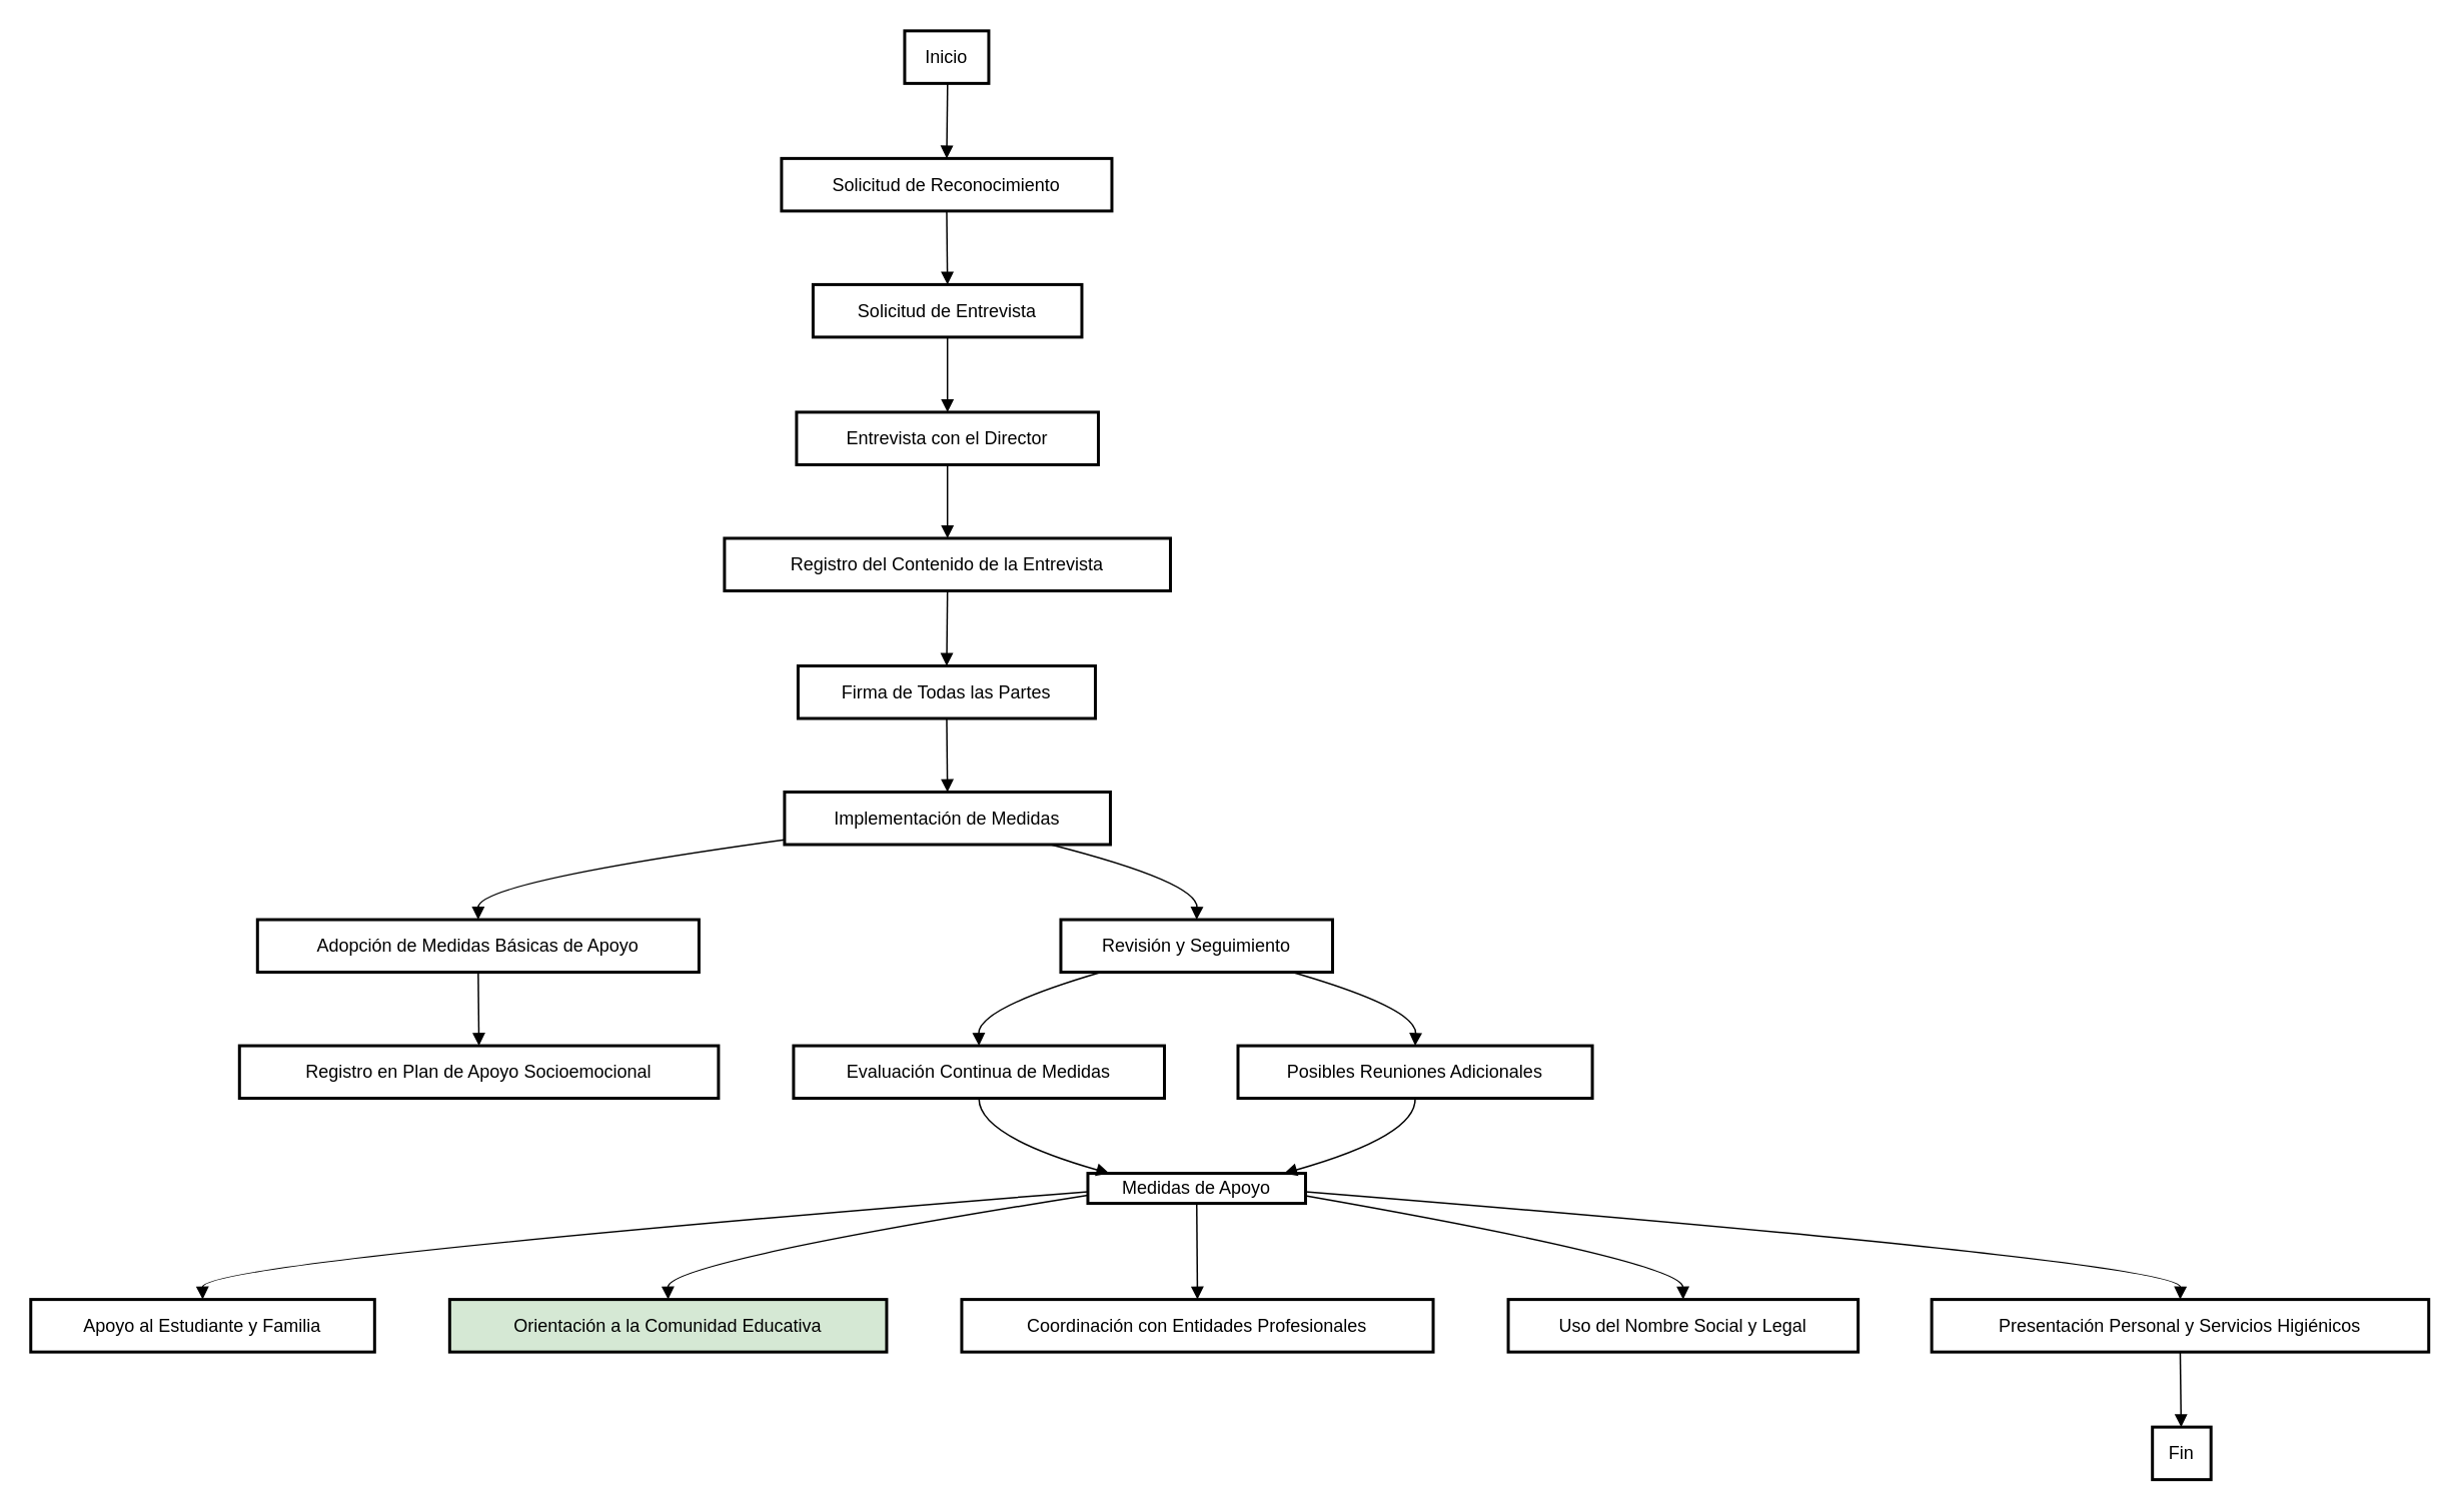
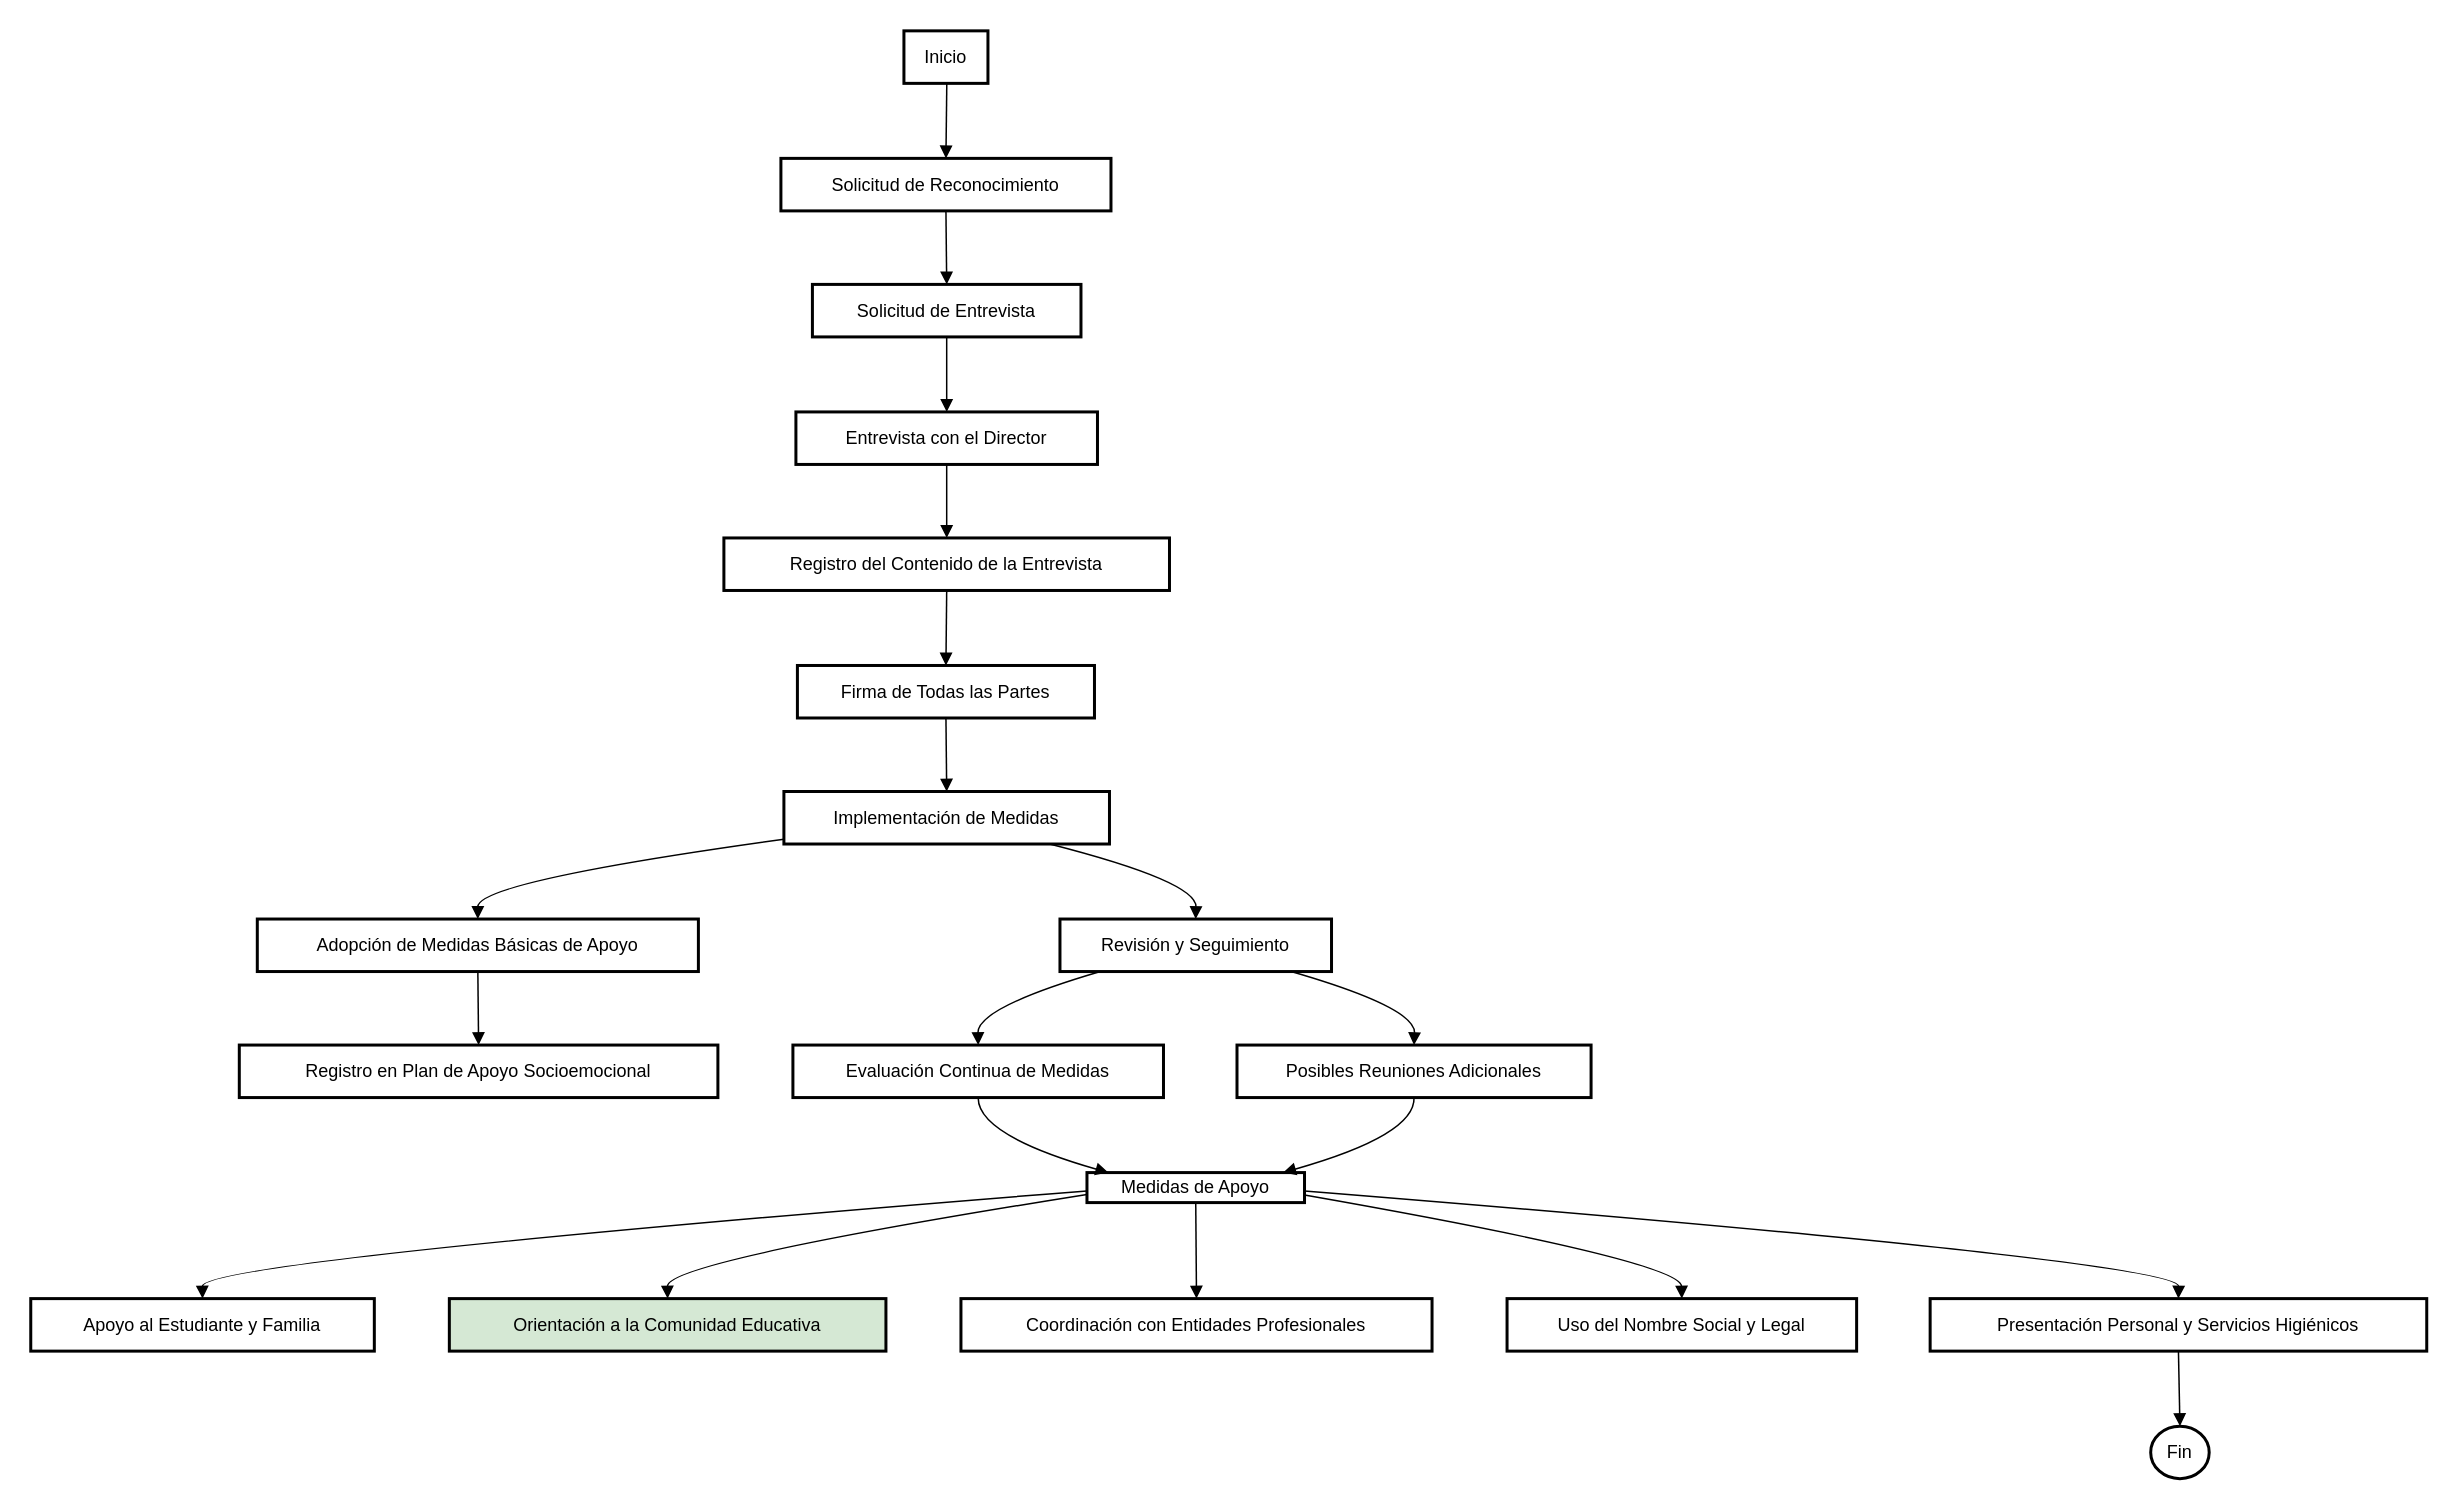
- <mxCell id="20" value="Fin" style="whiteSpace=wrap;strokeWidth=2;" vertex="1" parent="1"><mxGeometry x="1433" y="950" width="39" height="35" as="geometry" /></mxCell>
+ <mxCell id="20" value="Fin" style="ellipse;whiteSpace=wrap;strokeWidth=2;" vertex="1" parent="1"><mxGeometry x="1433" y="950" width="39" height="35" as="geometry" /></mxCell>
